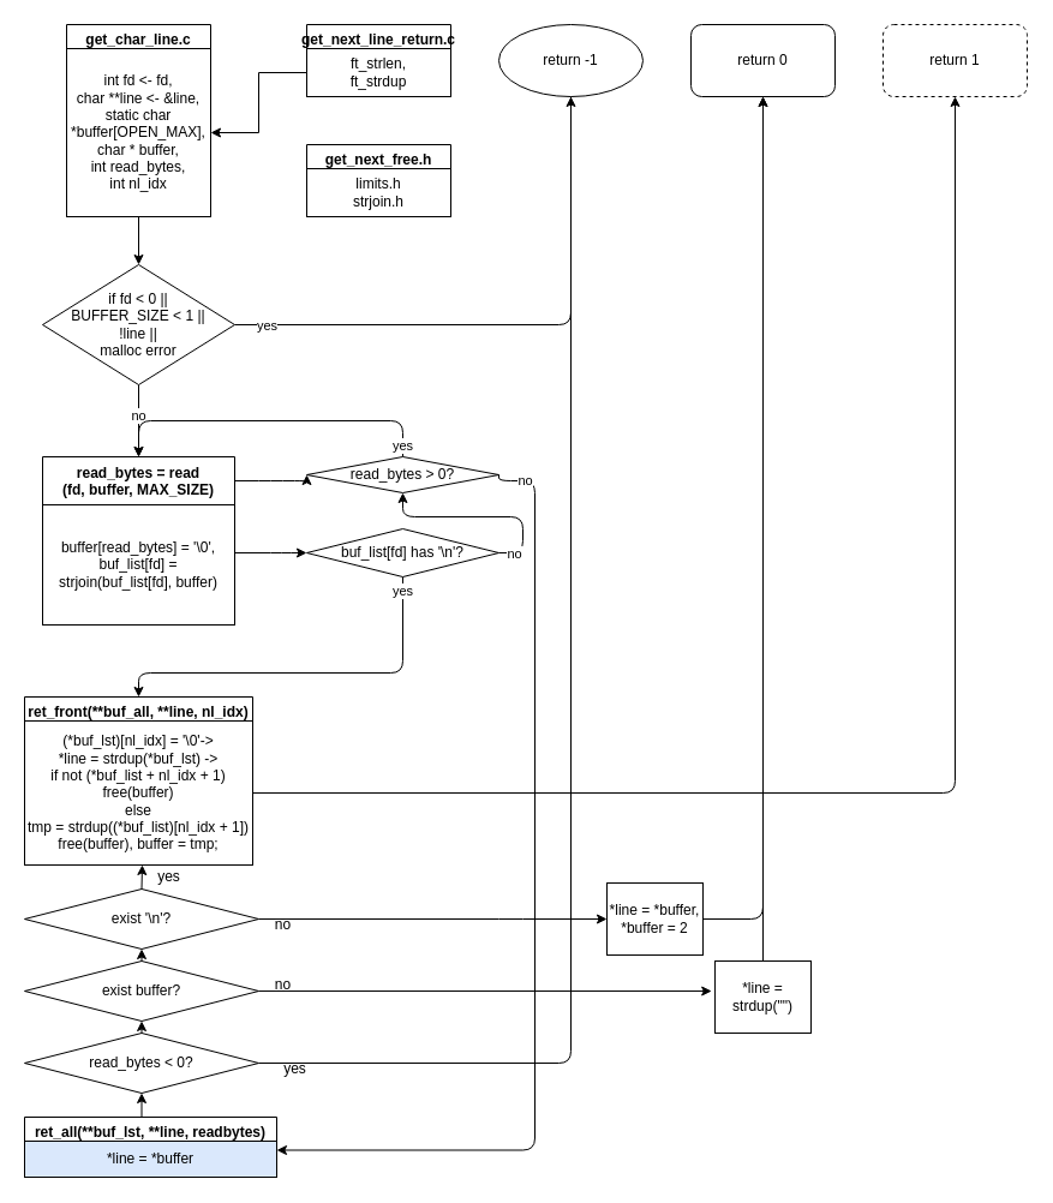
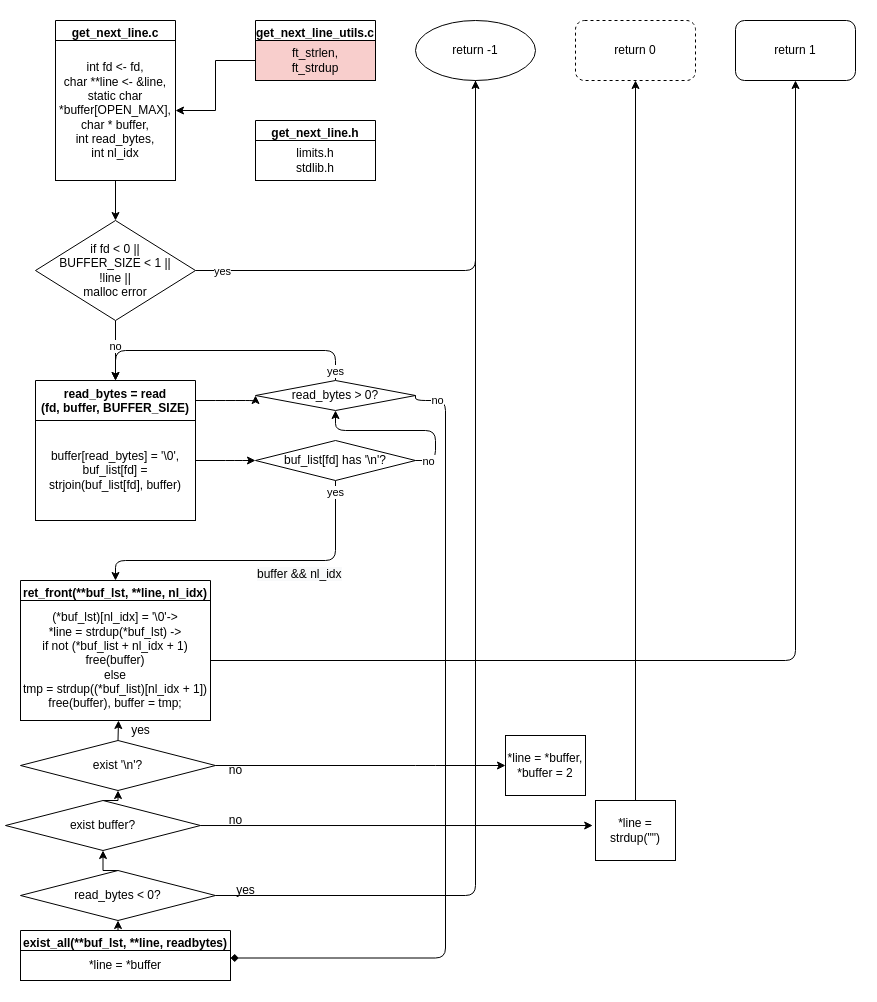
- <mxCell id="2" value="get_char_line.c" style="swimlane;" parent="1" vertex="1"><mxGeometry x="55" y="20" width="120" height="160" as="geometry" /></mxCell>
+ <mxCell id="2" value="get_next_line.c" style="swimlane;" parent="1" vertex="1"><mxGeometry x="55" y="20" width="120" height="160" as="geometry" /></mxCell>
- <mxCell id="4" value="get_next_line_return.c" style="swimlane;" parent="1" vertex="1"><mxGeometry x="255" y="20" width="120" height="60" as="geometry" /></mxCell>
+ <mxCell id="4" value="get_next_line_utils.c" style="swimlane;" parent="1" vertex="1"><mxGeometry x="255" y="20" width="120" height="60" as="geometry" /></mxCell>
- <mxCell id="16" value="return 0" style="rounded=1;whiteSpace=wrap;html=1;" parent="1" vertex="1"><mxGeometry x="575" y="20" width="120" height="60" as="geometry" /></mxCell>
+ <mxCell id="16" value="return 0" style="rounded=1;whiteSpace=wrap;html=1;dashed=1;" parent="1" vertex="1"><mxGeometry x="575" y="20" width="120" height="60" as="geometry" /></mxCell>
- <mxCell id="17" value="return 1" style="rounded=1;whiteSpace=wrap;html=1;dashed=1;" parent="1" vertex="1"><mxGeometry x="735" y="20" width="120" height="60" as="geometry" /></mxCell>
+ <mxCell id="17" value="return 1" style="rounded=1;whiteSpace=wrap;html=1;" parent="1" vertex="1"><mxGeometry x="735" y="20" width="120" height="60" as="geometry" /></mxCell>
- <mxCell id="5" value="ft_strlen,&lt;br&gt;ft_strdup" style="whiteSpace=wrap;html=1;" parent="4" vertex="1"><mxGeometry y="20" width="120" height="40" as="geometry" /></mxCell>
+ <mxCell id="5" value="ft_strlen,&lt;br&gt;ft_strdup" style="whiteSpace=wrap;html=1;fillColor=#f8cecc;" parent="4" vertex="1"><mxGeometry y="20" width="120" height="40" as="geometry" /></mxCell>
- <mxCell id="6" value="get_next_free.h" style="swimlane;" parent="1" vertex="1"><mxGeometry x="255" y="120" width="120" height="60" as="geometry" /></mxCell>
+ <mxCell id="6" value="get_next_line.h" style="swimlane;" parent="1" vertex="1"><mxGeometry x="255" y="120" width="120" height="60" as="geometry" /></mxCell>
- <mxCell id="7" value="limits.h&lt;br&gt;strjoin.h&lt;br&gt;" style="whiteSpace=wrap;html=1;" parent="6" vertex="1"><mxGeometry y="20" width="120" height="40" as="geometry" /></mxCell>
+ <mxCell id="7" value="limits.h&lt;br&gt;stdlib.h&lt;br&gt;" style="whiteSpace=wrap;html=1;" parent="6" vertex="1"><mxGeometry y="20" width="120" height="40" as="geometry" /></mxCell>
- <mxCell id="19" value="read_bytes = read&#10;(fd, buffer, MAX_SIZE)" style="swimlane;startSize=40;" parent="1" vertex="1"><mxGeometry x="35" y="380" width="160" height="140" as="geometry" /></mxCell>
+ <mxCell id="19" value="read_bytes = read&#10;(fd, buffer, BUFFER_SIZE)" style="swimlane;startSize=40;" parent="1" vertex="1"><mxGeometry x="35" y="380" width="160" height="140" as="geometry" /></mxCell>
+ <mxCell id="38" value="&lt;meta charset=&quot;utf-8&quot;&gt;&lt;span style=&quot;color: rgb(0, 0, 0); font-family: helvetica; font-size: 12px; font-style: normal; font-weight: 400; letter-spacing: normal; text-align: center; text-indent: 0px; text-transform: none; word-spacing: 0px; background-color: rgb(248, 249, 250); display: inline; float: none;&quot;&gt;buffer &amp;amp;&amp;amp; nl_idx&lt;/span&gt;" style="text;whiteSpace=wrap;html=1;" parent="1" vertex="1"><mxGeometry x="255" y="560" width="110" height="30" as="geometry" /></mxCell>
- <mxCell id="27" value="ret_front(**buf_all, **line, nl_idx)" style="swimlane;" parent="1" vertex="1"><mxGeometry x="20" y="580" width="190" height="140" as="geometry" /></mxCell>
+ <mxCell id="27" value="ret_front(**buf_lst, **line, nl_idx)" style="swimlane;" parent="1" vertex="1"><mxGeometry x="20" y="580" width="190" height="140" as="geometry" /></mxCell>
- <mxCell id="50" style="edgeStyle=orthogonalEdgeStyle;rounded=1;orthogonalLoop=1;jettySize=auto;html=1;entryX=0.5;entryY=1;entryDx=0;entryDy=0;" edge="1" parent="1" source="51" target="16"><mxGeometry relative="1" as="geometry"><mxPoint x="795" y="80" as="targetPoint" /><Array as="points"><mxPoint x="635" y="765" /></Array></mxGeometry></mxCell>
- <mxCell id="42" value="exist buffer?" style="rhombus;whiteSpace=wrap;html=1;" parent="1" vertex="1"><mxGeometry x="20" y="800" width="195" height="50" as="geometry" /></mxCell>
+ <mxCell id="42" value="exist buffer?" style="rhombus;whiteSpace=wrap;html=1;" parent="1" vertex="1"><mxGeometry x="5" y="800" width="195" height="50" as="geometry" /></mxCell>
- <mxCell id="47" value="read_bytes &amp;lt; 0?" style="rhombus;whiteSpace=wrap;html=1;" vertex="1" parent="1"><mxGeometry x="20" y="860" width="195" height="50" as="geometry" /></mxCell>
+ <mxCell id="47" value="read_bytes &amp;lt; 0?" style="rhombus;whiteSpace=wrap;html=1;" vertex="1" parent="1"><mxGeometry x="20" y="870" width="195" height="50" as="geometry" /></mxCell>
- <mxCell id="36" value="ret_all(**buf_lst, **line, readbytes)" style="swimlane;" parent="1" vertex="1"><mxGeometry x="20" y="930" width="210" height="50" as="geometry" /></mxCell>
+ <mxCell id="36" value="exist_all(**buf_lst, **line, readbytes)" style="swimlane;" parent="1" vertex="1"><mxGeometry x="20" y="930" width="210" height="50" as="geometry" /></mxCell>
- <mxCell id="32" style="edgeStyle=orthogonalEdgeStyle;rounded=1;orthogonalLoop=1;jettySize=auto;html=1;exitX=1;exitY=0.5;exitDx=0;exitDy=0;entryX=1;entryY=0.25;entryDx=0;entryDy=0;" parent="1" source="34" target="37" edge="1"><mxGeometry relative="1" as="geometry"><mxPoint x="255" y="870" as="targetPoint" /><Array as="points"><mxPoint x="445" y="400" /><mxPoint x="445" y="958" /><mxPoint x="230" y="958" /></Array></mxGeometry></mxCell>
+ <mxCell id="32" style="edgeStyle=orthogonalEdgeStyle;rounded=1;orthogonalLoop=1;jettySize=auto;html=1;exitX=1;exitY=0.5;exitDx=0;exitDy=0;entryX=1;entryY=0.25;entryDx=0;entryDy=0;endArrow=diamond;" parent="1" source="34" target="37" edge="1"><mxGeometry relative="1" as="geometry"><mxPoint x="255" y="870" as="targetPoint" /><Array as="points"><mxPoint x="445" y="400" /><mxPoint x="445" y="958" /><mxPoint x="230" y="958" /></Array></mxGeometry></mxCell>
- <mxCell id="37" value="&lt;span&gt;*line = *buffer&lt;/span&gt;" style="whiteSpace=wrap;html=1;fillColor=#dae8fc;" vertex="1" parent="36"><mxGeometry y="20" width="210" height="30" as="geometry" /></mxCell>
+ <mxCell id="37" value="&lt;span&gt;*line = *buffer&lt;/span&gt;" style="whiteSpace=wrap;html=1;" vertex="1" parent="36"><mxGeometry y="20" width="210" height="30" as="geometry" /></mxCell>
